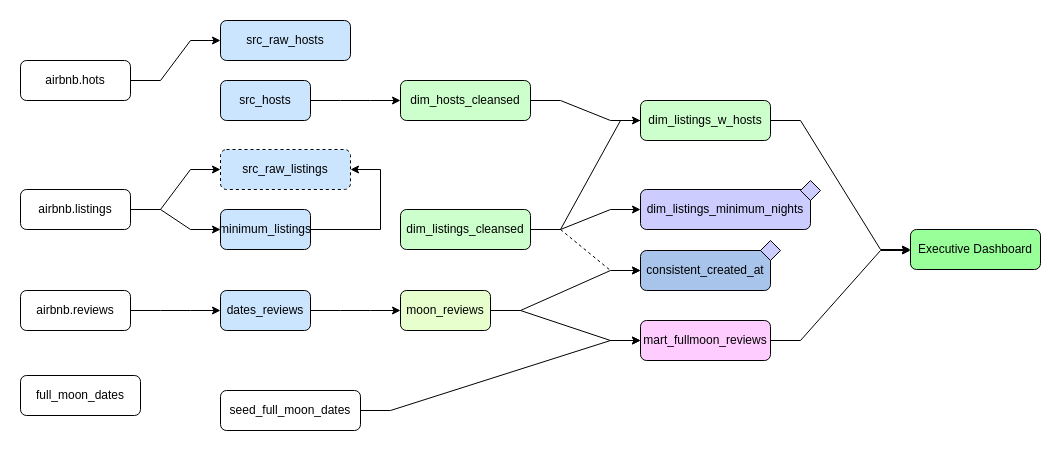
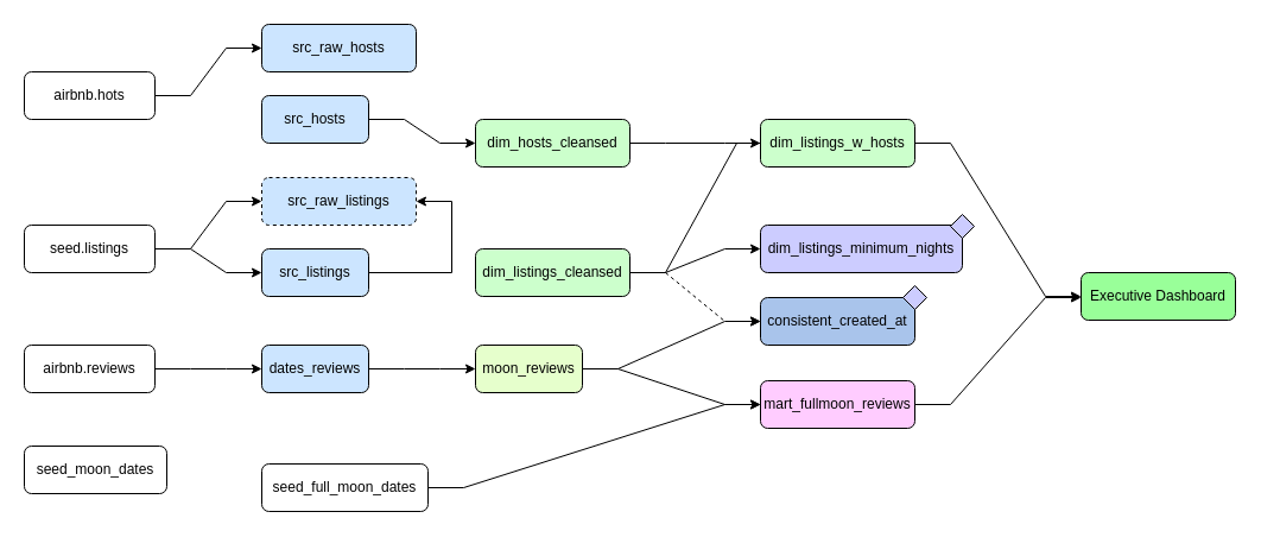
- <mxCell id="19" value="dim_hosts_cleansed" style="rounded=1;whiteSpace=wrap;html=1;fillColor=#CCFFCC;" parent="1" vertex="1"><mxGeometry x="400" y="80" width="130" height="40" as="geometry" /></mxCell>
+ <mxCell id="19" value="dim_hosts_cleansed" style="rounded=1;whiteSpace=wrap;html=1;fillColor=#CCFFCC;" parent="1" vertex="1"><mxGeometry x="400" y="100" width="130" height="40" as="geometry" /></mxCell>
- <mxCell id="4" value="airbnb.listings" style="rounded=1;whiteSpace=wrap;html=1;" parent="1" vertex="1"><mxGeometry x="20" y="189" width="110" height="40" as="geometry" /></mxCell>
+ <mxCell id="4" value="seed.listings" style="rounded=1;whiteSpace=wrap;html=1;" parent="1" vertex="1"><mxGeometry x="20" y="189" width="110" height="40" as="geometry" /></mxCell>
- <mxCell id="12" value="minimum_listings" style="rounded=1;whiteSpace=wrap;html=1;fillColor=#CCE5FF;" parent="1" vertex="1"><mxGeometry x="220" y="209" width="90" height="40" as="geometry" /></mxCell>
+ <mxCell id="12" value="src_listings" style="rounded=1;whiteSpace=wrap;html=1;fillColor=#CCE5FF;" parent="1" vertex="1"><mxGeometry x="220" y="209" width="90" height="40" as="geometry" /></mxCell>
- <mxCell id="7" value="full_moon_dates" style="rounded=1;whiteSpace=wrap;html=1;" parent="1" vertex="1"><mxGeometry x="20" y="375" width="120" height="40" as="geometry" /></mxCell>
+ <mxCell id="7" value="seed_moon_dates" style="rounded=1;whiteSpace=wrap;html=1;" parent="1" vertex="1"><mxGeometry x="20" y="375" width="120" height="40" as="geometry" /></mxCell>
